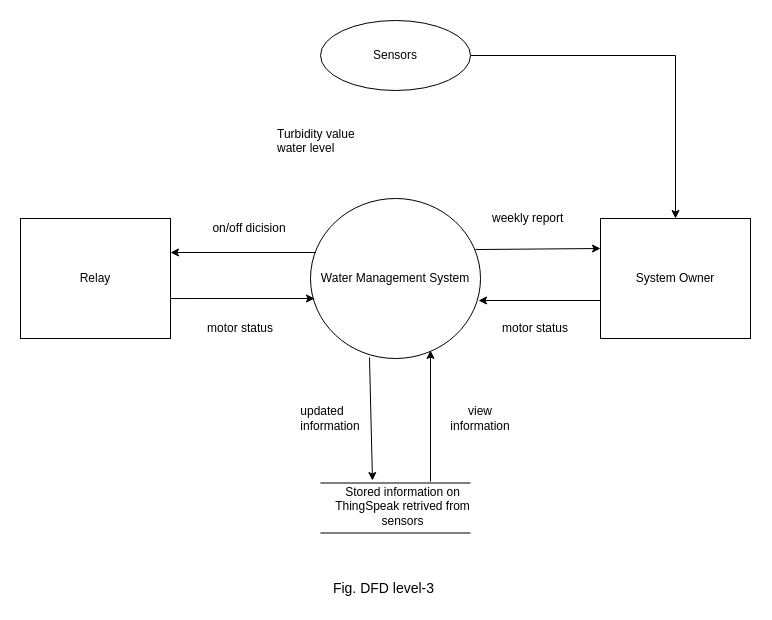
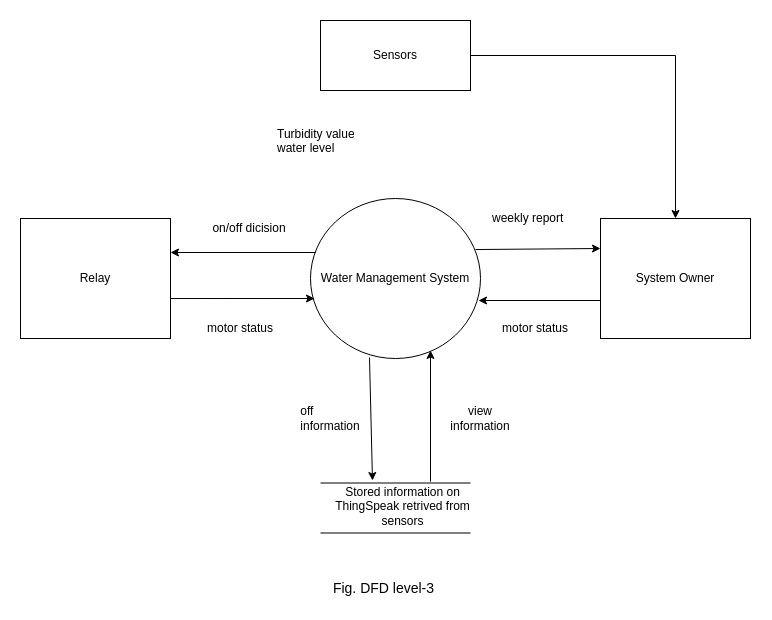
- <mxCell id="6" value="&amp;nbsp;Sensors&amp;nbsp;" style="ellipse;whiteSpace=wrap;html=1;" parent="1" vertex="1"><mxGeometry x="320" y="20" width="150" height="70" as="geometry" /></mxCell>
+ <mxCell id="6" value="&amp;nbsp;Sensors&amp;nbsp;" style="rounded=0;whiteSpace=wrap;html=1;" parent="1" vertex="1"><mxGeometry x="320" y="20" width="150" height="70" as="geometry" /></mxCell>
- <mxCell id="16" value="&lt;div style=&quot;text-align: left&quot;&gt;&lt;span&gt;updated information&lt;/span&gt;&lt;/div&gt;" style="text;html=1;strokeColor=none;fillColor=none;align=center;verticalAlign=middle;whiteSpace=wrap;rounded=0;" parent="1" vertex="1"><mxGeometry x="310" y="408" width="40" height="20" as="geometry" /></mxCell>
+ <mxCell id="16" value="&lt;div style=&quot;text-align: left&quot;&gt;&lt;span&gt;off information&lt;/span&gt;&lt;/div&gt;" style="text;html=1;strokeColor=none;fillColor=none;align=center;verticalAlign=middle;whiteSpace=wrap;rounded=0;" parent="1" vertex="1"><mxGeometry x="310" y="408" width="40" height="20" as="geometry" /></mxCell>
